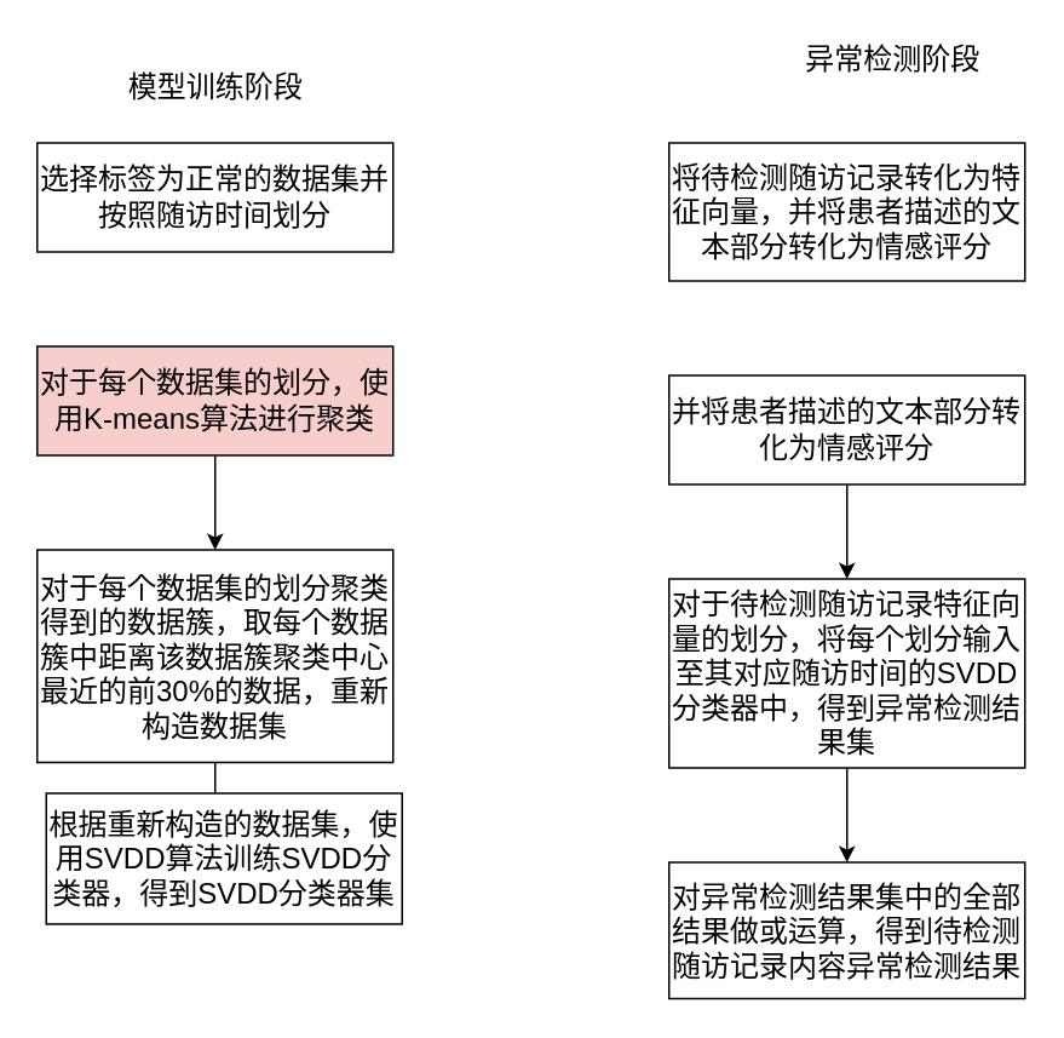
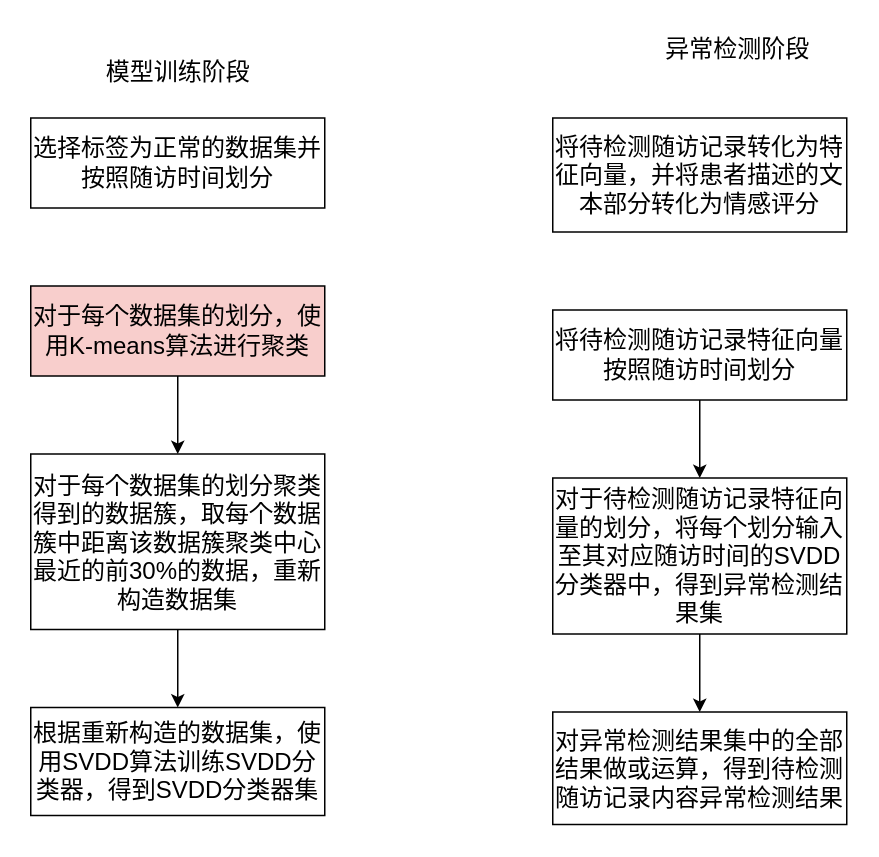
- <mxCell id="12" value="并将患者描述的文本部分转化为情感评分" style="rounded=0;whiteSpace=wrap;html=1;fontSize=16;" vertex="1" parent="1"><mxGeometry x="368" y="206" width="196" height="60" as="geometry" /></mxCell>
+ <mxCell id="12" value="将待检测随访记录特征向量按照随访时间划分" style="rounded=0;whiteSpace=wrap;html=1;fontSize=16;" vertex="1" parent="1"><mxGeometry x="368" y="206" width="196" height="60" as="geometry" /></mxCell>
- <mxCell id="8" value="根据重新构造的数据集，使用SVDD算法训练SVDD分类器，得到SVDD分类器集" style="rounded=0;whiteSpace=wrap;html=1;fontSize=16;" vertex="1" parent="1"><mxGeometry x="25" y="436" width="196" height="72" as="geometry" /></mxCell>
+ <mxCell id="8" value="根据重新构造的数据集，使用SVDD算法训练SVDD分类器，得到SVDD分类器集" style="rounded=0;whiteSpace=wrap;html=1;fontSize=16;" vertex="1" parent="1"><mxGeometry x="20" y="471" width="196" height="72" as="geometry" /></mxCell>
